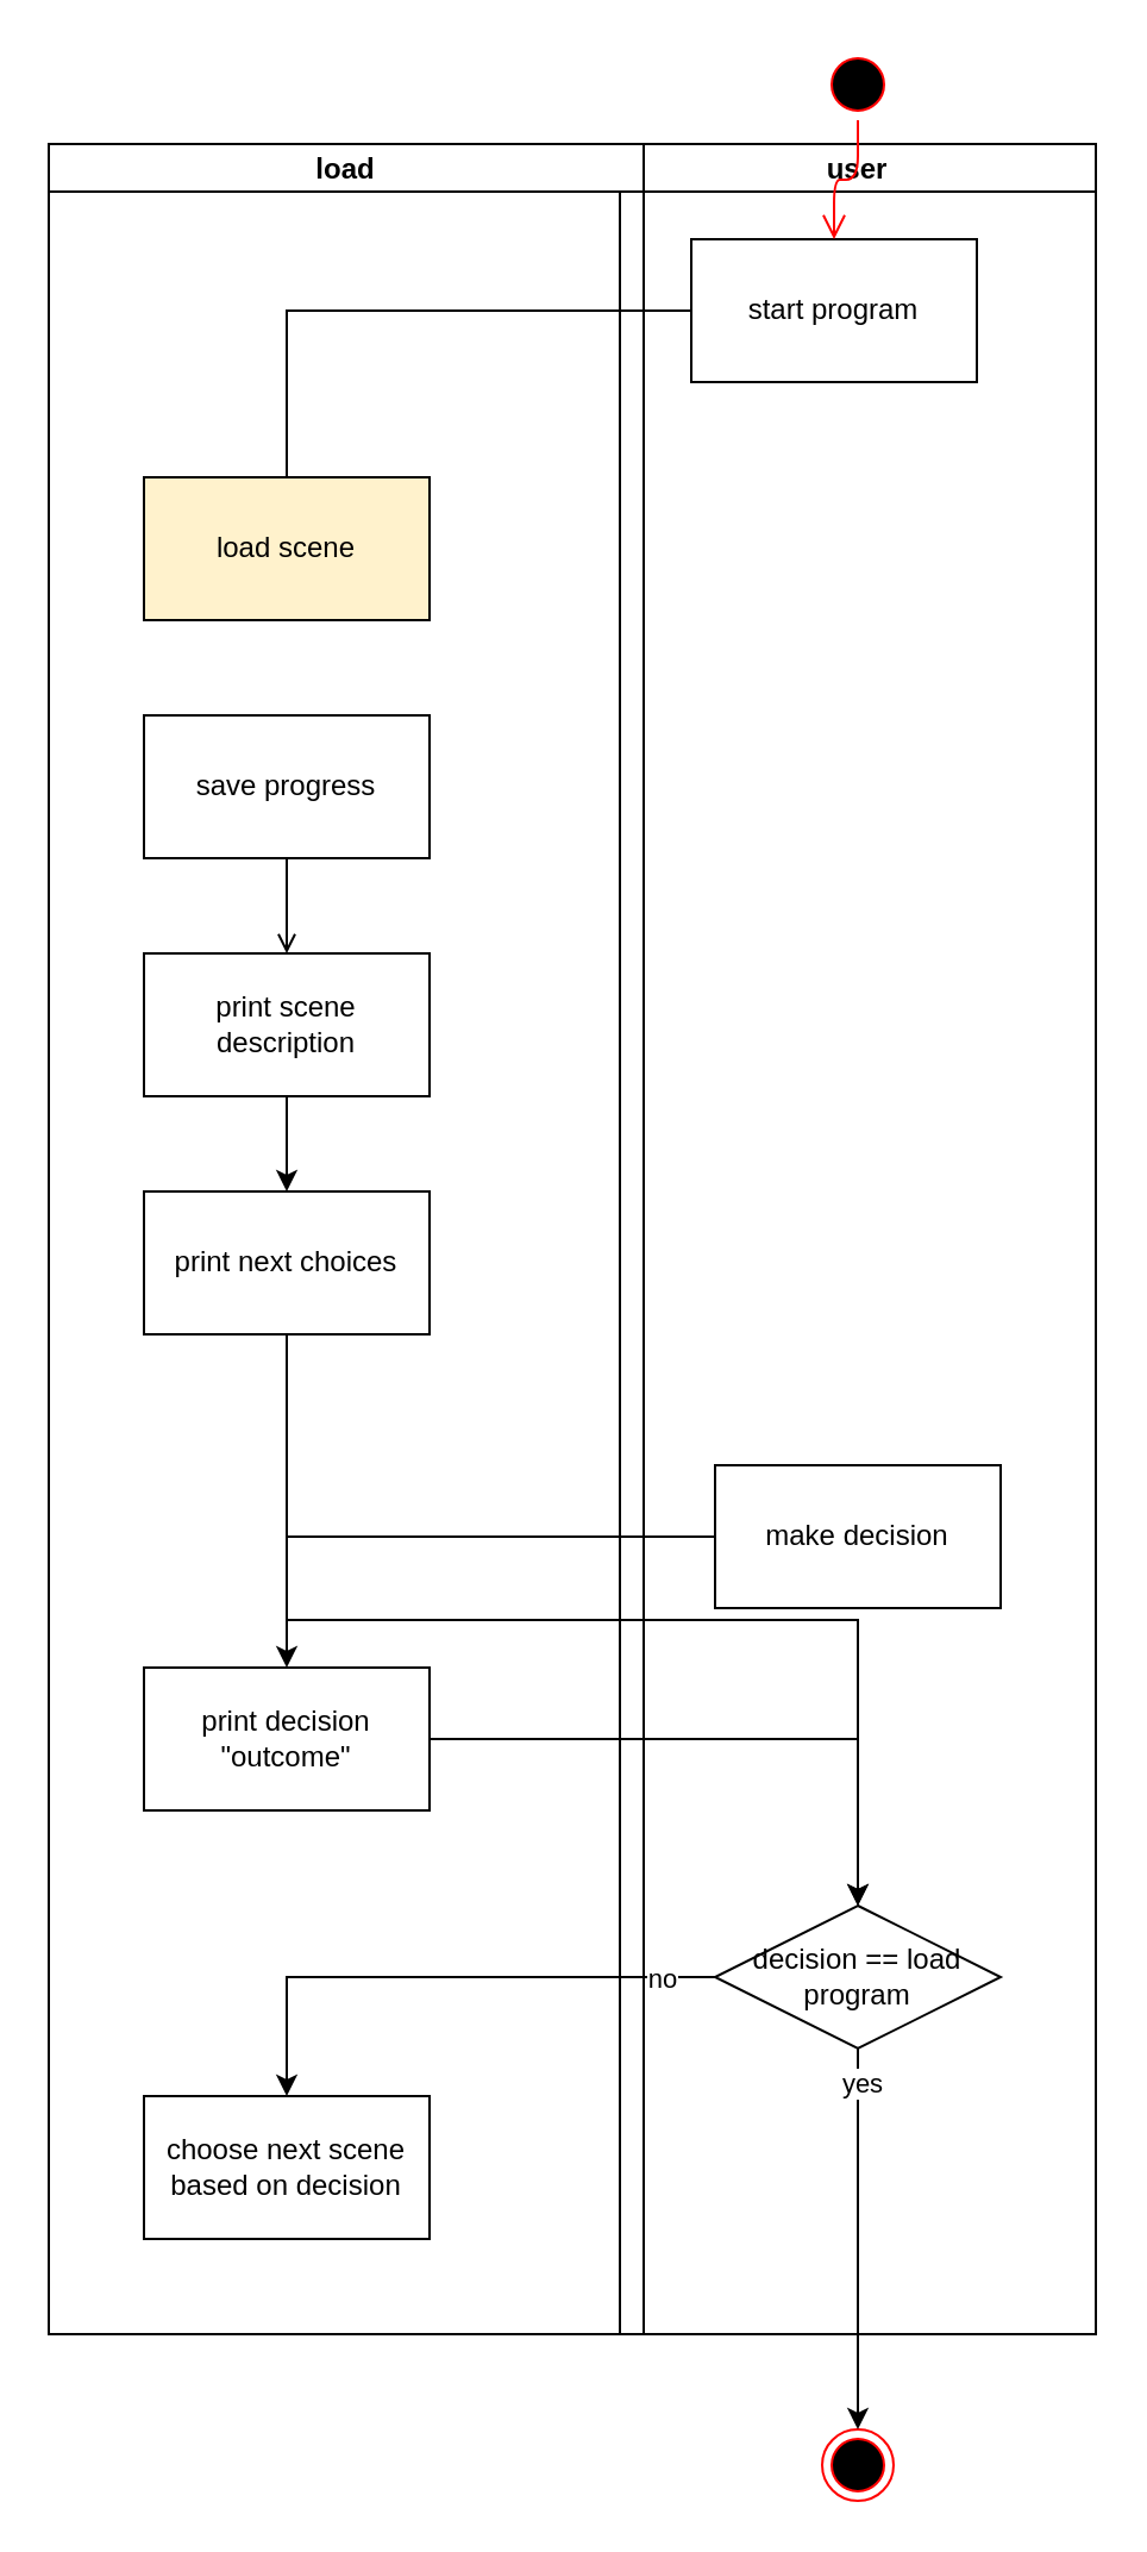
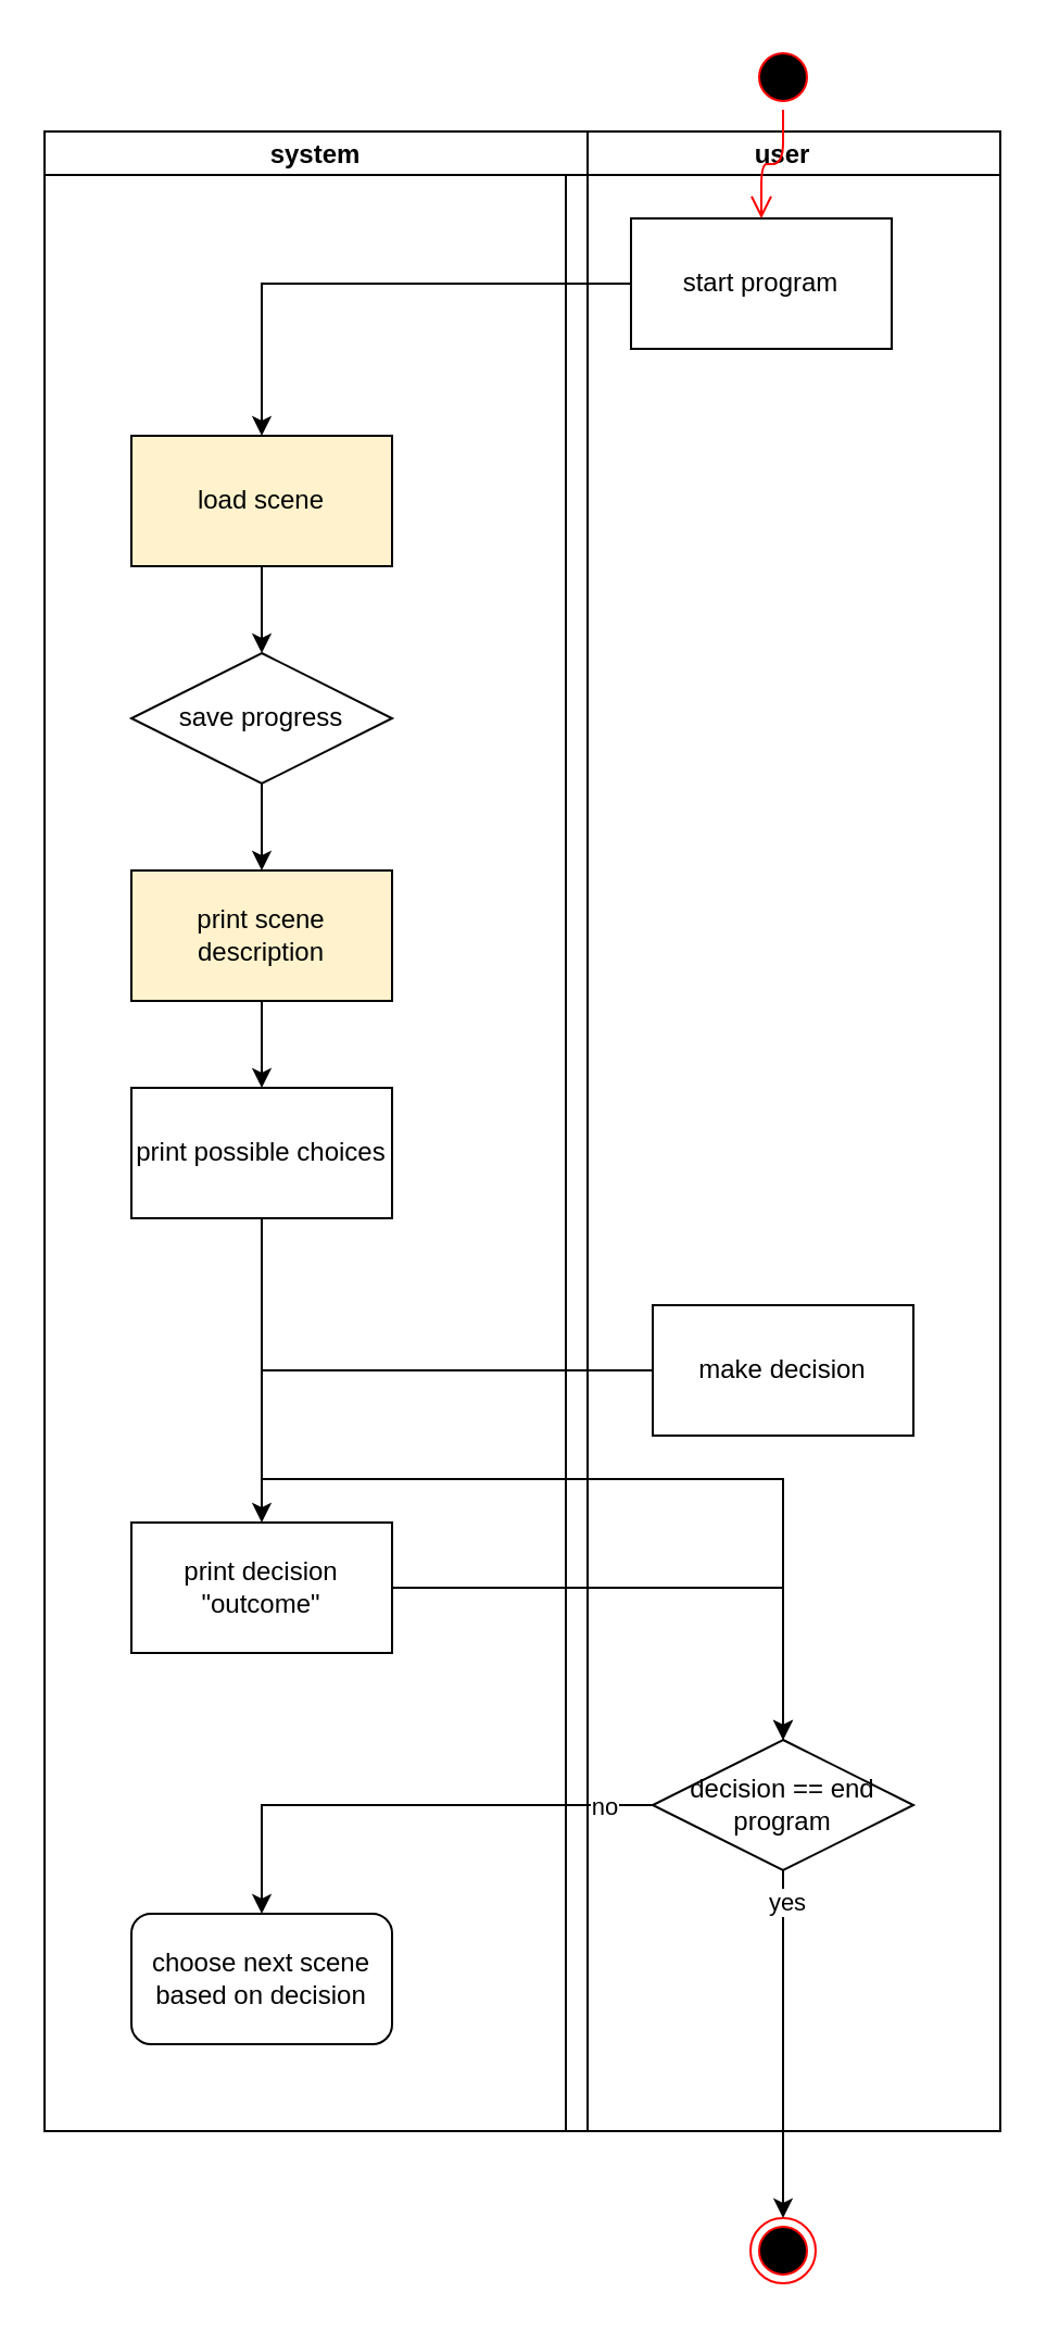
- <mxCell id="6" value="load" style="swimlane;startSize=20;" parent="1" vertex="1"><mxGeometry x="20" y="60" width="250" height="920" as="geometry" /></mxCell>
+ <mxCell id="6" value="system" style="swimlane;startSize=20;" parent="1" vertex="1"><mxGeometry x="20" y="60" width="250" height="920" as="geometry" /></mxCell>
- <mxCell id="18" style="edgeStyle=orthogonalEdgeStyle;rounded=0;orthogonalLoop=1;jettySize=auto;html=1;exitX=0;exitY=0.5;exitDx=0;exitDy=0;entryX=0.5;entryY=0;entryDx=0;entryDy=0;endArrow=none;" parent="1" source="4" target="11" edge="1"><mxGeometry relative="1" as="geometry" /></mxCell>
+ <mxCell id="18" style="edgeStyle=orthogonalEdgeStyle;rounded=0;orthogonalLoop=1;jettySize=auto;html=1;exitX=0;exitY=0.5;exitDx=0;exitDy=0;entryX=0.5;entryY=0;entryDx=0;entryDy=0;" parent="1" source="4" target="11" edge="1"><mxGeometry relative="1" as="geometry" /></mxCell>
+ <mxCell id="12" style="edgeStyle=orthogonalEdgeStyle;rounded=0;orthogonalLoop=1;jettySize=auto;html=1;exitX=0.5;exitY=1;exitDx=0;exitDy=0;entryX=0.5;entryY=0;entryDx=0;entryDy=0;" parent="6" source="11" target="15" edge="1"><mxGeometry relative="1" as="geometry" /></mxCell>
- <mxCell id="15" value="save progress" style="rounded=0;whiteSpace=wrap;html=1;" parent="6" vertex="1"><mxGeometry x="40" y="240" width="120" height="60" as="geometry" /></mxCell>
+ <mxCell id="15" value="save progress" style="rhombus;whiteSpace=wrap;html=1;" parent="6" vertex="1"><mxGeometry x="40" y="240" width="120" height="60" as="geometry" /></mxCell>
- <mxCell id="14" style="edgeStyle=orthogonalEdgeStyle;rounded=0;orthogonalLoop=1;jettySize=auto;html=1;exitX=0.5;exitY=1;exitDx=0;exitDy=0;endArrow=open;" edge="1" parent="6" source="15" target="10"><mxGeometry relative="1" as="geometry" /></mxCell>
+ <mxCell id="14" style="edgeStyle=orthogonalEdgeStyle;rounded=0;orthogonalLoop=1;jettySize=auto;html=1;exitX=0.5;exitY=1;exitDx=0;exitDy=0;" edge="1" parent="6" source="15" target="10"><mxGeometry relative="1" as="geometry" /></mxCell>
- <mxCell id="10" value="print scene description" style="rounded=0;whiteSpace=wrap;html=1;" parent="6" vertex="1"><mxGeometry x="40" y="340" width="120" height="60" as="geometry" /></mxCell>
+ <mxCell id="10" value="print scene description" style="rounded=0;whiteSpace=wrap;html=1;fillColor=#fff2cc;" parent="6" vertex="1"><mxGeometry x="40" y="340" width="120" height="60" as="geometry" /></mxCell>
- <mxCell id="13" value="print next choices" style="rounded=0;whiteSpace=wrap;html=1;" parent="6" vertex="1"><mxGeometry x="40" y="440" width="120" height="60" as="geometry" /></mxCell>
+ <mxCell id="13" value="print possible choices" style="rounded=0;whiteSpace=wrap;html=1;" parent="6" vertex="1"><mxGeometry x="40" y="440" width="120" height="60" as="geometry" /></mxCell>
- <mxCell id="3" value="make decision" style="rounded=0;whiteSpace=wrap;html=1;" parent="2" vertex="1"><mxGeometry x="40" y="555" width="120" height="60" as="geometry" /></mxCell>
+ <mxCell id="3" value="make decision" style="rounded=0;whiteSpace=wrap;html=1;" parent="2" vertex="1"><mxGeometry x="40" y="540" width="120" height="60" as="geometry" /></mxCell>
- <mxCell id="5" value="decision == load program" style="rhombus;whiteSpace=wrap;html=1;" parent="2" vertex="1"><mxGeometry x="40" y="740" width="120" height="60" as="geometry" /></mxCell>
+ <mxCell id="5" value="decision == end program" style="rhombus;whiteSpace=wrap;html=1;" parent="2" vertex="1"><mxGeometry x="40" y="740" width="120" height="60" as="geometry" /></mxCell>
- <mxCell id="8" value="choose next scene based on decision" style="rounded=0;whiteSpace=wrap;html=1;" parent="6" vertex="1"><mxGeometry x="40" y="820" width="120" height="60" as="geometry" /></mxCell>
+ <mxCell id="8" value="choose next scene based on decision" style="whiteSpace=wrap;html=1;rounded=1;" parent="6" vertex="1"><mxGeometry x="40" y="820" width="120" height="60" as="geometry" /></mxCell>
